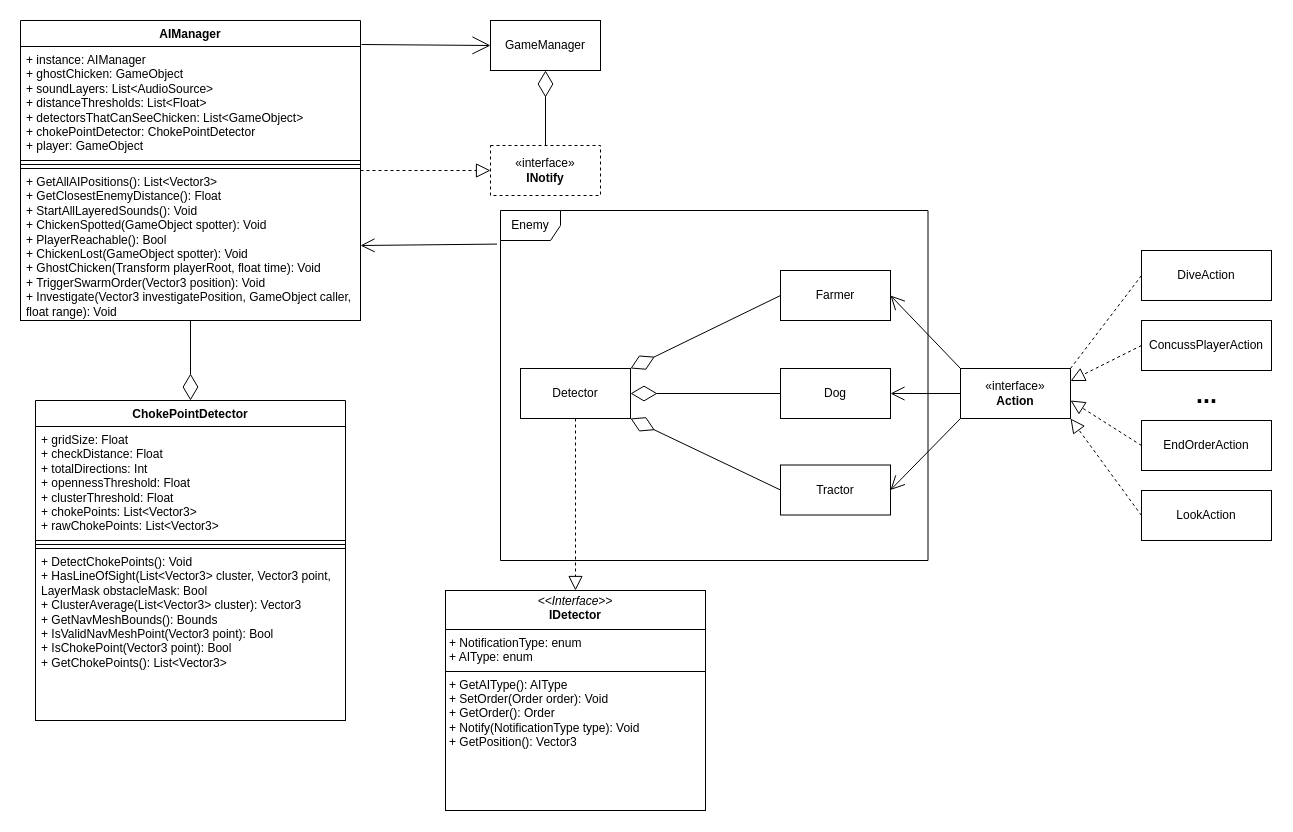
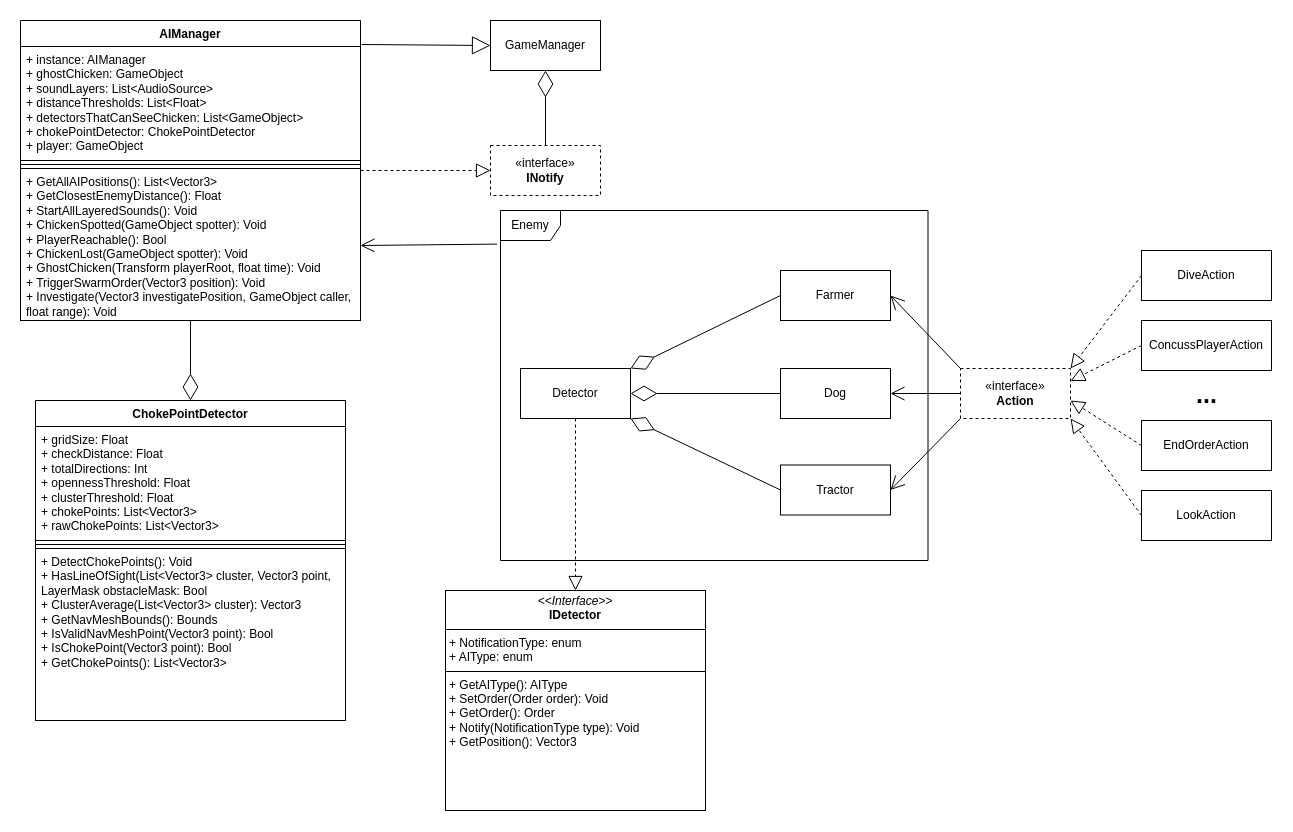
- <mxCell id="10" value="" style="endArrow=open;endSize=16;endFill=0;html=1;rounded=0;entryX=0;entryY=0.5;entryDx=0;entryDy=0;exitX=1.003;exitY=0.08;exitDx=0;exitDy=0;exitPerimeter=0;" parent="1" source="2" target="6" edge="1"><mxGeometry width="160" relative="1" as="geometry"><mxPoint x="150" y="270" as="sourcePoint" /><mxPoint x="310" y="270" as="targetPoint" /></mxGeometry></mxCell>
+ <mxCell id="10" value="" style="endArrow=block;endSize=16;endFill=0;html=1;rounded=0;entryX=0;entryY=0.5;entryDx=0;entryDy=0;exitX=1.003;exitY=0.08;exitDx=0;exitDy=0;exitPerimeter=0;" parent="1" source="2" target="6" edge="1"><mxGeometry width="160" relative="1" as="geometry"><mxPoint x="150" y="270" as="sourcePoint" /><mxPoint x="310" y="270" as="targetPoint" /></mxGeometry></mxCell>
- <mxCell id="24" value="" style="endArrow=none;dashed=1;endFill=0;endSize=12;html=1;rounded=0;entryX=1;entryY=0;entryDx=0;entryDy=0;exitX=0;exitY=0.5;exitDx=0;exitDy=0;" edge="1" parent="1" source="19" target="18"><mxGeometry width="160" relative="1" as="geometry"><mxPoint x="810" y="520" as="sourcePoint" /><mxPoint x="970" y="520" as="targetPoint" /></mxGeometry></mxCell>
+ <mxCell id="24" value="" style="endArrow=block;dashed=1;endFill=0;endSize=12;html=1;rounded=0;entryX=1;entryY=0;entryDx=0;entryDy=0;exitX=0;exitY=0.5;exitDx=0;exitDy=0;" edge="1" parent="1" source="19" target="18"><mxGeometry width="160" relative="1" as="geometry"><mxPoint x="810" y="520" as="sourcePoint" /><mxPoint x="970" y="520" as="targetPoint" /></mxGeometry></mxCell>
- <mxCell id="18" value="«interface»&lt;br&gt;&lt;b&gt;Action&lt;/b&gt;" style="html=1;whiteSpace=wrap;" vertex="1" parent="1"><mxGeometry x="960" y="368" width="110" height="50" as="geometry" /></mxCell>
+ <mxCell id="18" value="«interface»&lt;br&gt;&lt;b&gt;Action&lt;/b&gt;" style="html=1;whiteSpace=wrap;dashed=1;" vertex="1" parent="1"><mxGeometry x="960" y="368" width="110" height="50" as="geometry" /></mxCell>
